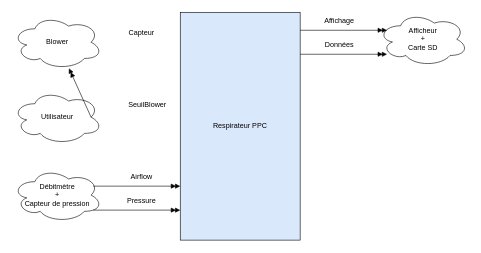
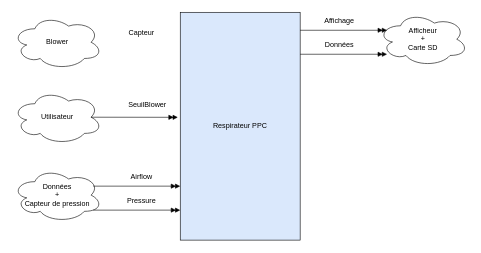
- <mxCell id="7" value="" style="endArrow=doubleBlock;html=1;rounded=0;exitX=0.875;exitY=0.5;exitDx=0;exitDy=0;exitPerimeter=0;startArrow=none;startFill=0;endFill=1;" parent="1" source="4" target="3" edge="1"><mxGeometry width="50" height="50" relative="1" as="geometry"><mxPoint x="260" y="-20" as="sourcePoint" /><mxPoint x="310" y="-70" as="targetPoint" /></mxGeometry></mxCell>
+ <mxCell id="7" value="" style="endArrow=doubleBlock;html=1;rounded=0;exitX=0.875;exitY=0.5;exitDx=0;exitDy=0;exitPerimeter=0;entryX=-0.02;entryY=0.461;entryDx=0;entryDy=0;entryPerimeter=0;startArrow=none;startFill=0;endFill=1;" parent="1" source="4" target="2" edge="1"><mxGeometry width="50" height="50" relative="1" as="geometry"><mxPoint x="260" y="-20" as="sourcePoint" /><mxPoint x="310" y="-70" as="targetPoint" /></mxGeometry></mxCell>
- <mxCell id="5" value="Débitmètre&lt;br&gt;+&lt;br&gt;Capteur de pression" style="ellipse;shape=cloud;whiteSpace=wrap;html=1;" parent="1" vertex="1"><mxGeometry x="20" y="280" width="150" height="90" as="geometry" /></mxCell>
+ <mxCell id="5" value="Données&lt;br&gt;+&lt;br&gt;Capteur de pression" style="ellipse;shape=cloud;whiteSpace=wrap;html=1;" parent="1" vertex="1"><mxGeometry x="20" y="280" width="150" height="90" as="geometry" /></mxCell>
